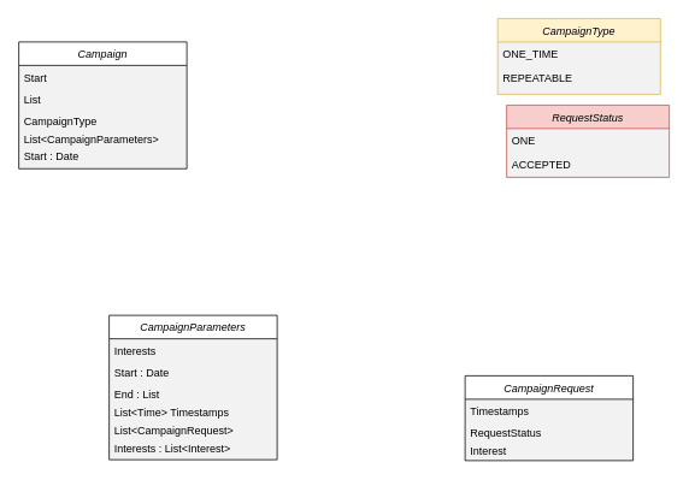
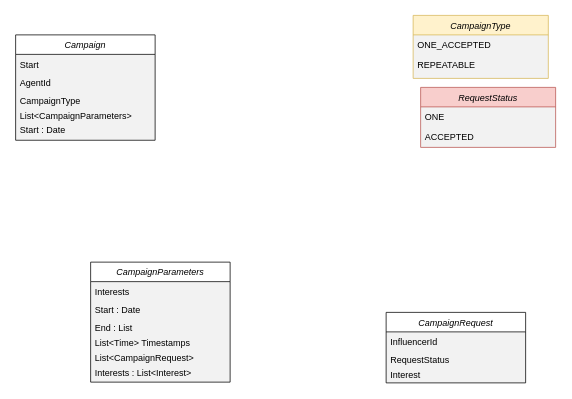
- <mxCell id="9" value="ONE_TIME" style="text;align=left;verticalAlign=top;spacingLeft=4;spacingRight=4;overflow=hidden;rotatable=0;points=[[0,0.5],[1,0.5]];portConstraint=eastwest;" vertex="1" parent="8"><mxGeometry y="26" width="180.25" height="26" as="geometry" /></mxCell>
+ <mxCell id="9" value="ONE_ACCEPTED" style="text;align=left;verticalAlign=top;spacingLeft=4;spacingRight=4;overflow=hidden;rotatable=0;points=[[0,0.5],[1,0.5]];portConstraint=eastwest;" vertex="1" parent="8"><mxGeometry y="26" width="180.25" height="26" as="geometry" /></mxCell>
- <mxCell id="4" value="List" style="text;align=left;verticalAlign=top;spacingLeft=4;spacingRight=4;overflow=hidden;rotatable=0;points=[[0,0.5],[1,0.5]];portConstraint=eastwest;" vertex="1" parent="2"><mxGeometry y="50" width="186" height="24" as="geometry" /></mxCell>
+ <mxCell id="4" value="AgentId" style="text;align=left;verticalAlign=top;spacingLeft=4;spacingRight=4;overflow=hidden;rotatable=0;points=[[0,0.5],[1,0.5]];portConstraint=eastwest;" vertex="1" parent="2"><mxGeometry y="50" width="186" height="24" as="geometry" /></mxCell>
- <mxCell id="19" value="Timestamps" style="text;align=left;verticalAlign=top;spacingLeft=4;spacingRight=4;overflow=hidden;rotatable=0;points=[[0,0.5],[1,0.5]];portConstraint=eastwest;" vertex="1" parent="18"><mxGeometry y="26" width="186" height="24" as="geometry" /></mxCell>
+ <mxCell id="19" value="InfluencerId" style="text;align=left;verticalAlign=top;spacingLeft=4;spacingRight=4;overflow=hidden;rotatable=0;points=[[0,0.5],[1,0.5]];portConstraint=eastwest;" vertex="1" parent="18"><mxGeometry y="26" width="186" height="24" as="geometry" /></mxCell>
